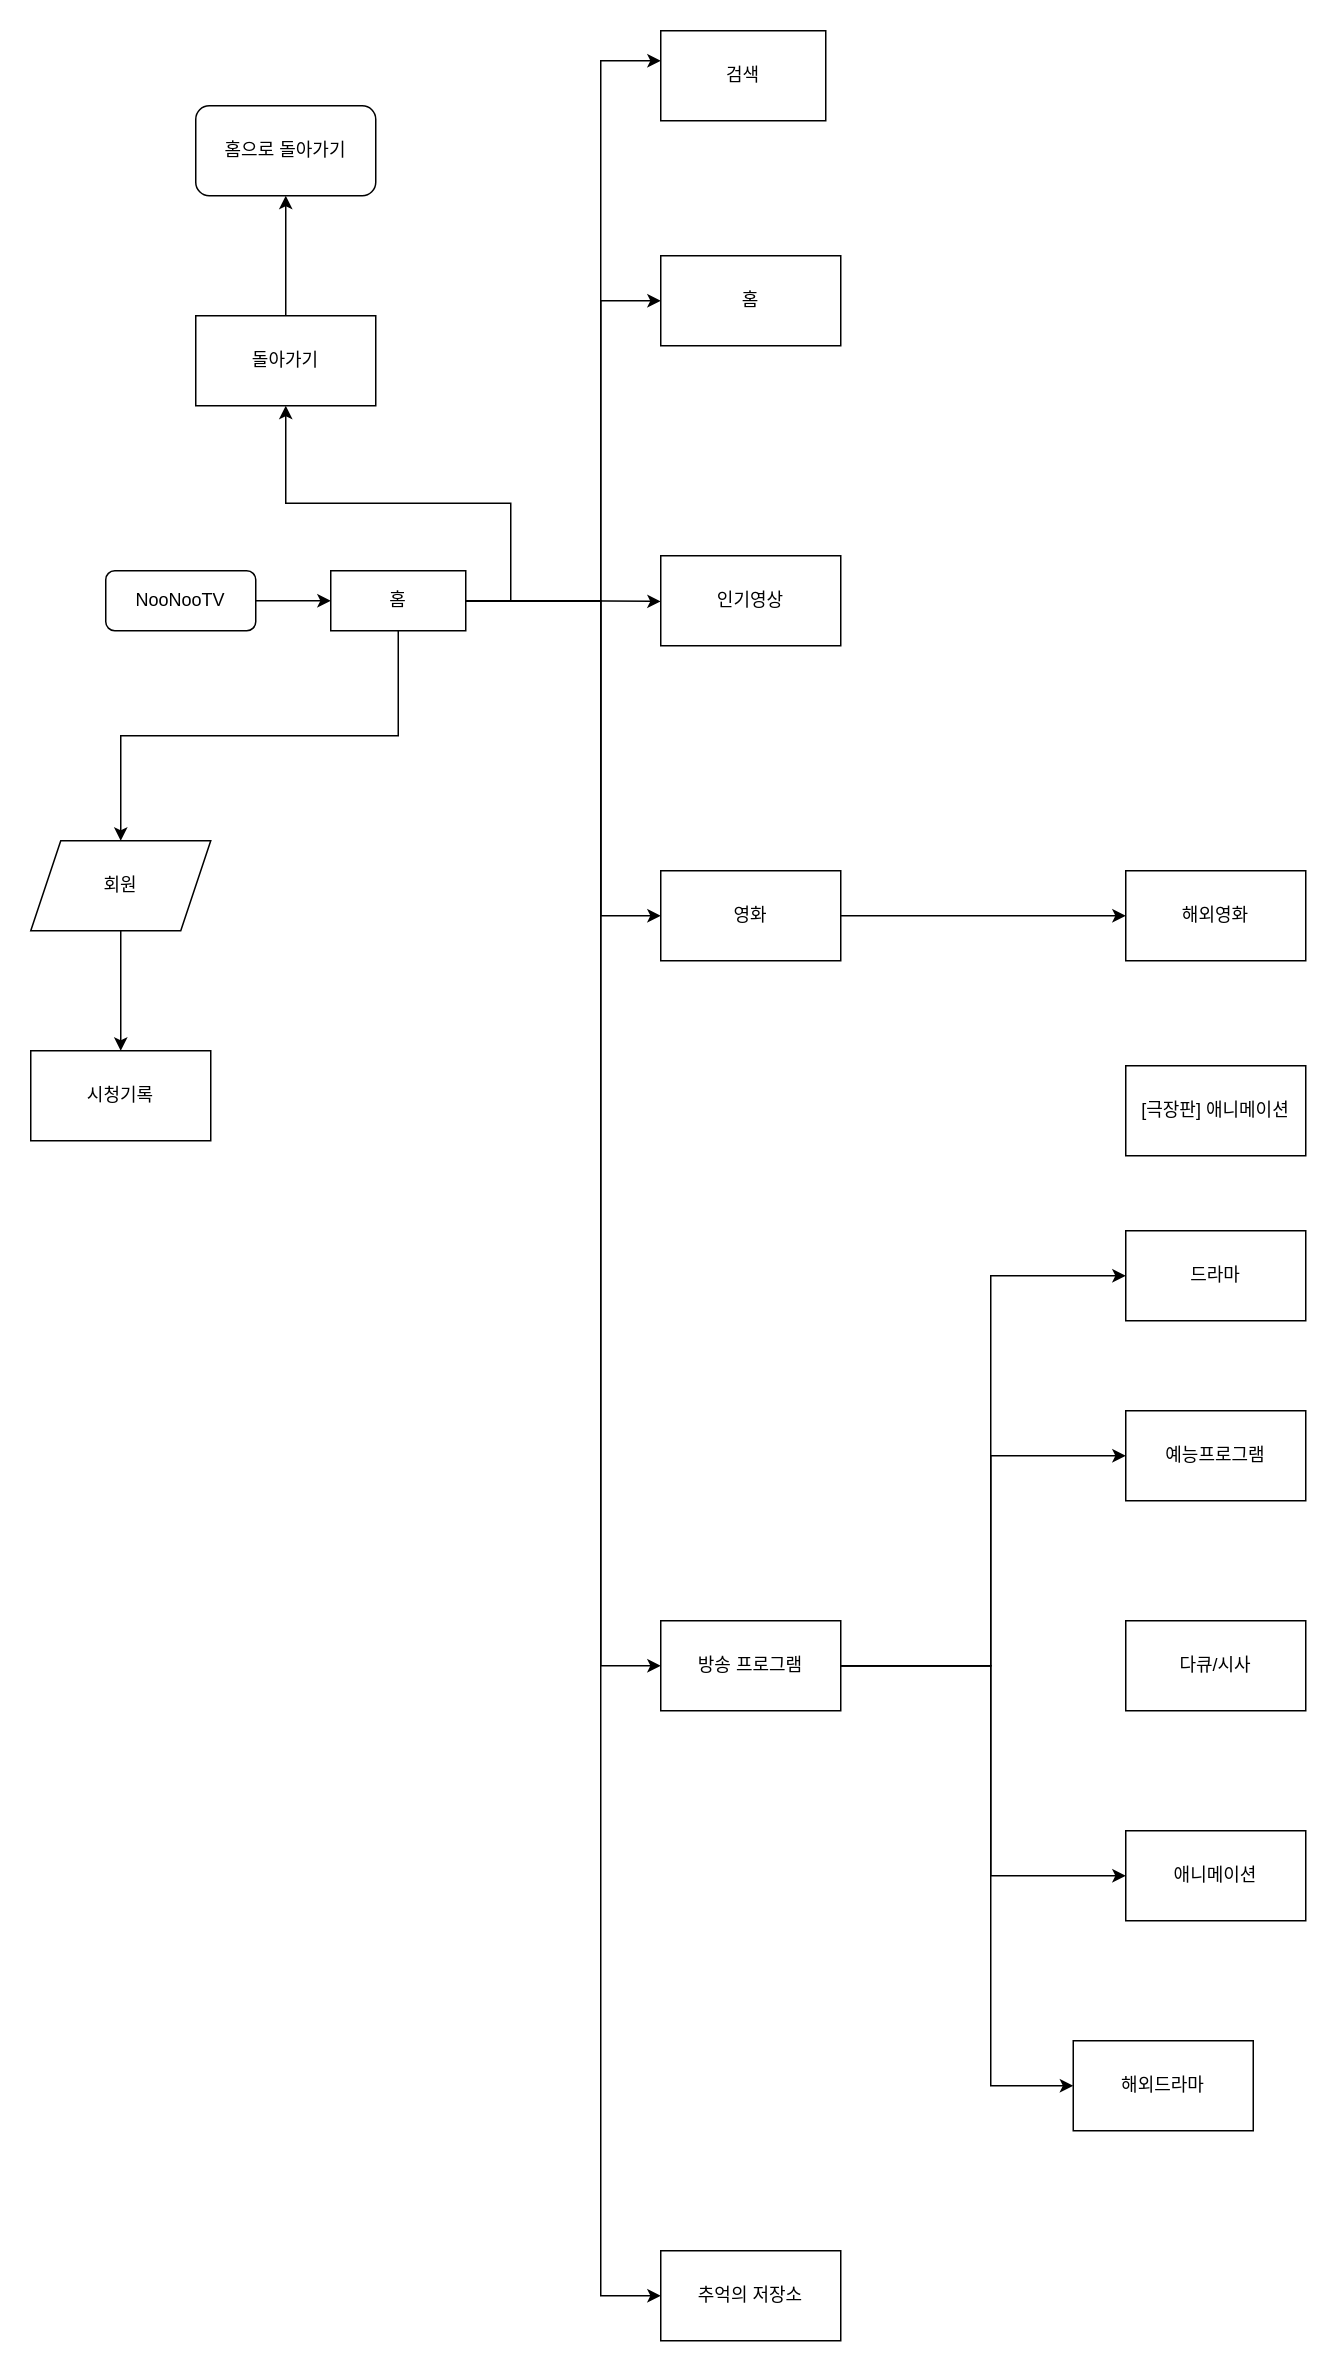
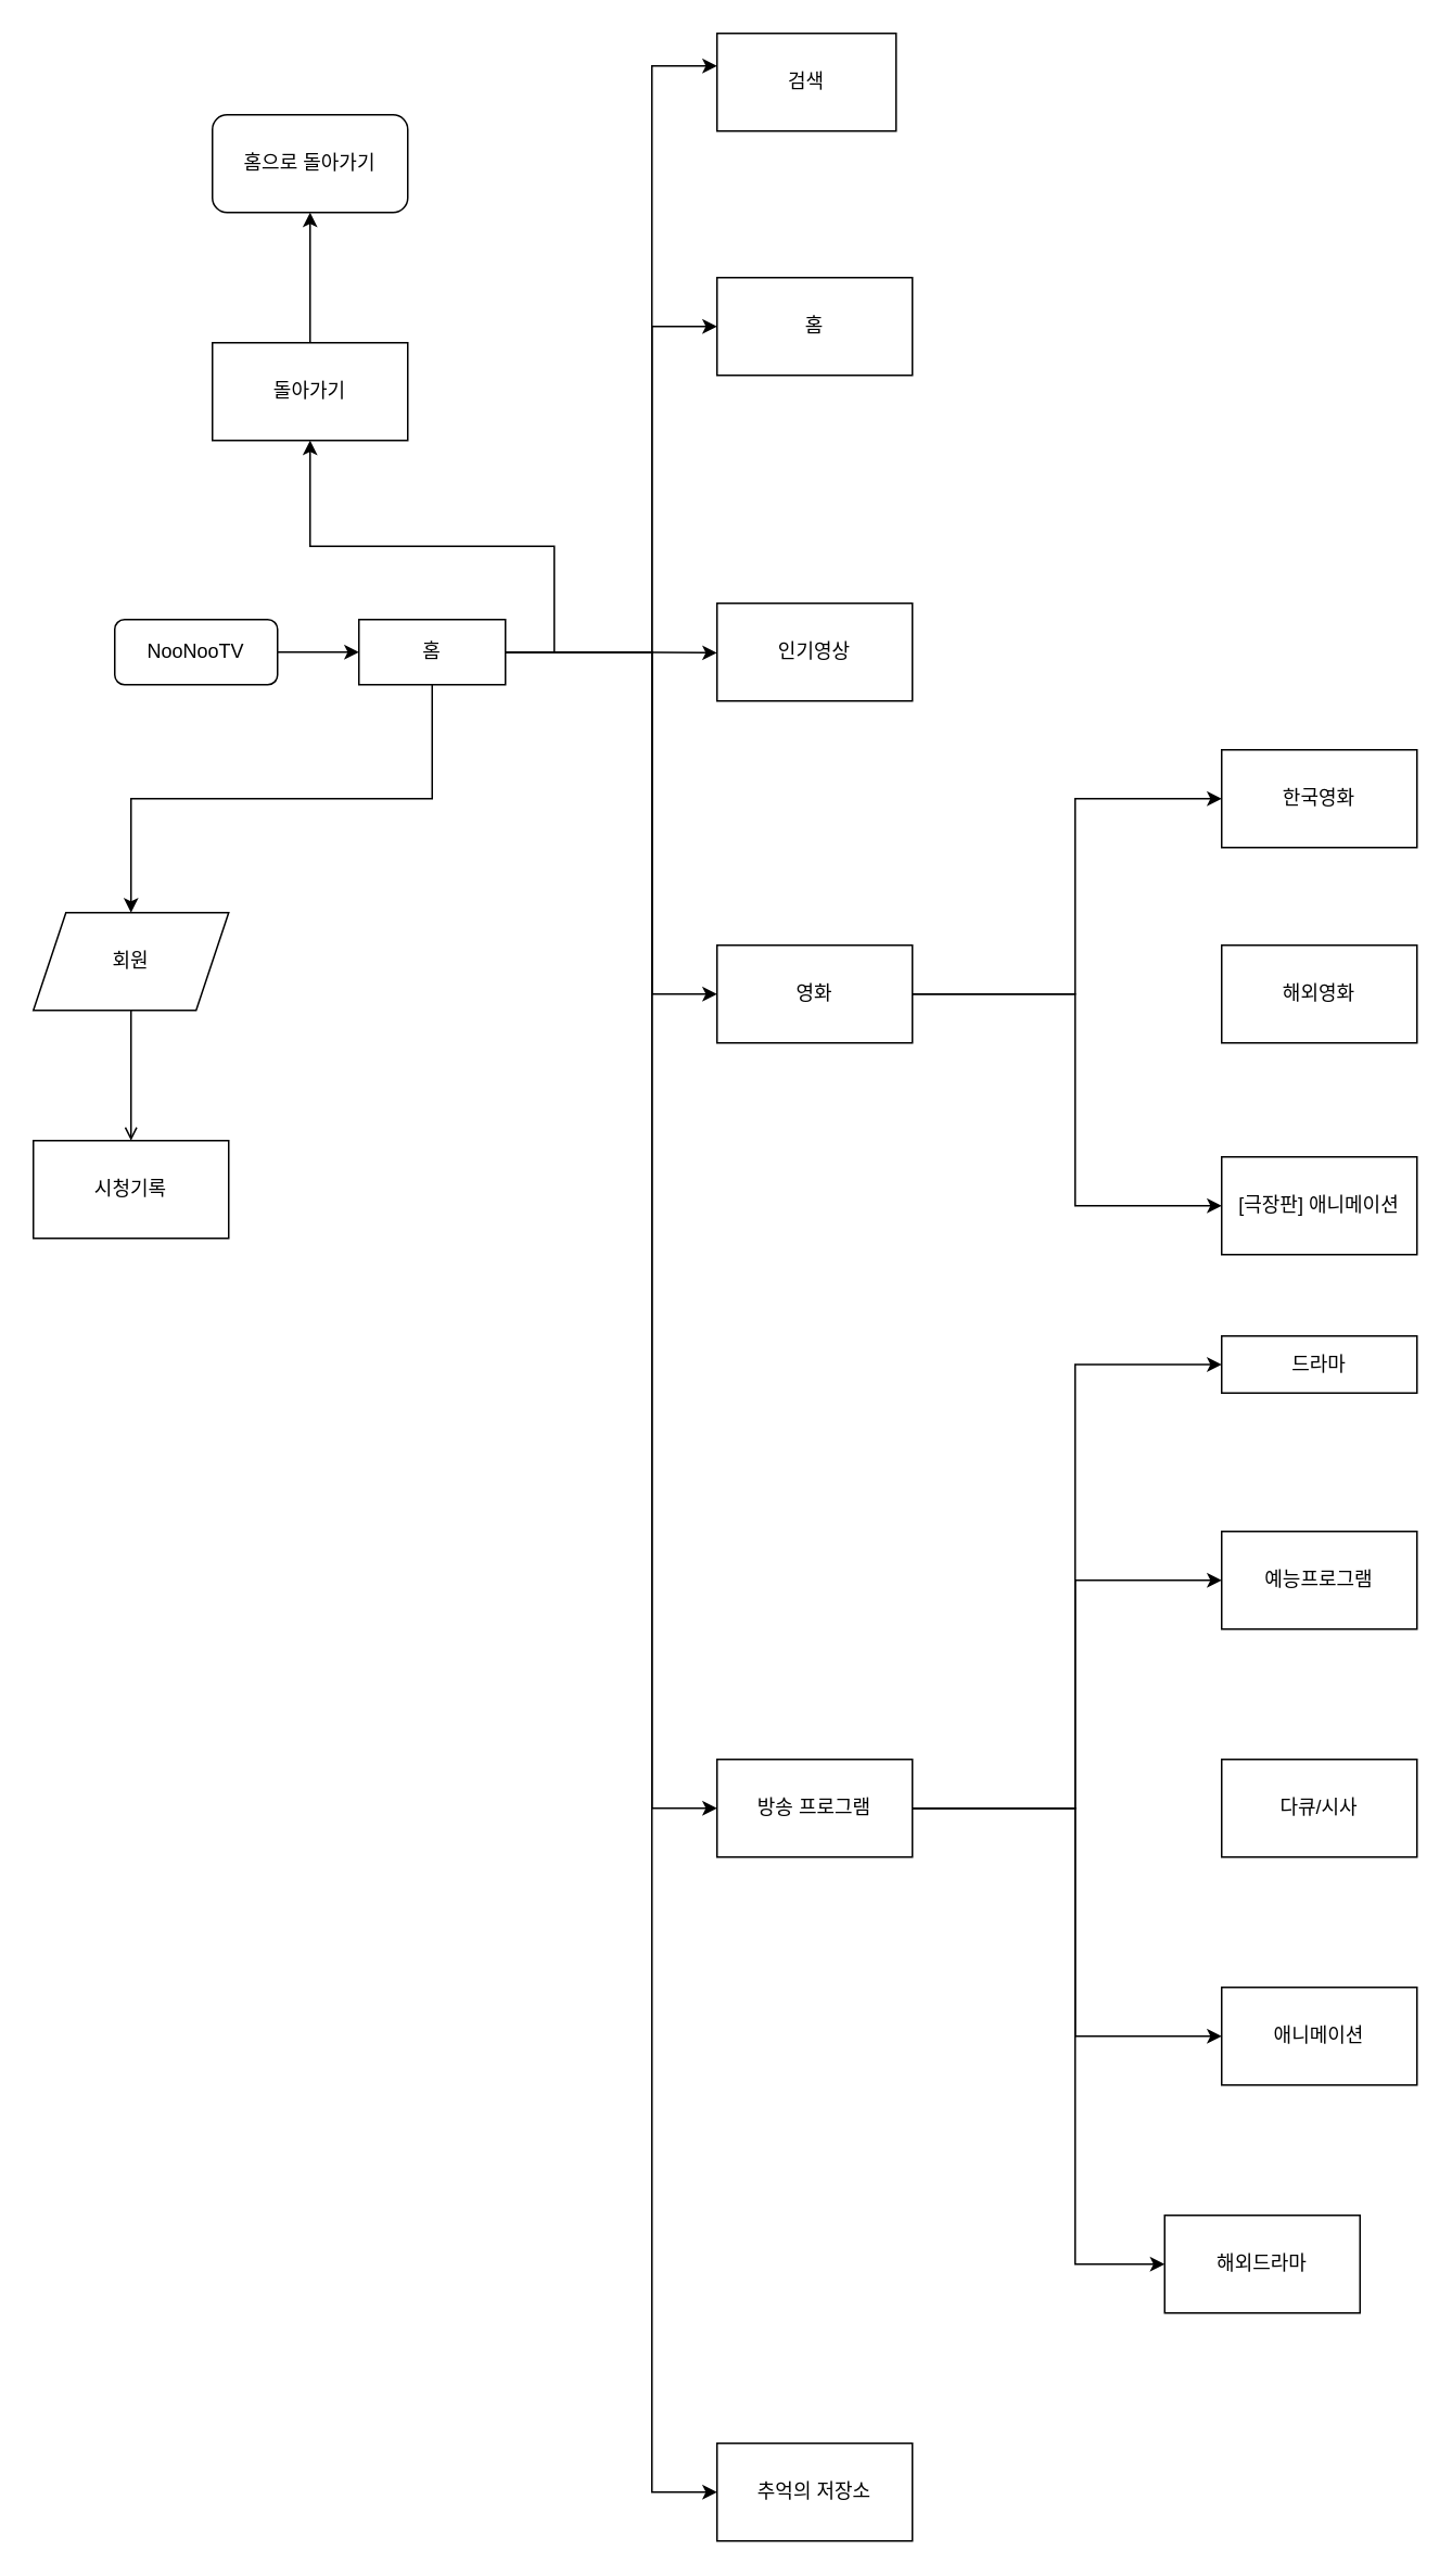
+ <mxCell id="32" value="한국영화" style="whiteSpace=wrap;html=1;rounded=0;" vertex="1" parent="1"><mxGeometry x="750" y="460" width="120" height="60" as="geometry" /></mxCell>
+ <mxCell id="14" value="" style="edgeStyle=elbowEdgeStyle;rounded=0;orthogonalLoop=1;jettySize=auto;html=1;" edge="1" parent="1" source="17" target="32"><mxGeometry relative="1" as="geometry"><Array as="points"><mxPoint x="660" y="610" /></Array></mxGeometry></mxCell>
- <mxCell id="15" value="" style="edgeStyle=orthogonalEdgeStyle;rounded=0;orthogonalLoop=1;jettySize=auto;html=1;" edge="1" parent="1" source="17" target="33"><mxGeometry relative="1" as="geometry" /></mxCell>
- <mxCell id="29" value="" style="edgeStyle=orthogonalEdgeStyle;rounded=0;orthogonalLoop=1;jettySize=auto;html=1;" edge="1" parent="1" source="30" target="31"><mxGeometry relative="1" as="geometry" /></mxCell>
+ <mxCell id="29" value="" style="edgeStyle=orthogonalEdgeStyle;rounded=0;orthogonalLoop=1;jettySize=auto;html=1;endArrow=open;" edge="1" parent="1" source="30" target="31"><mxGeometry relative="1" as="geometry" /></mxCell>
+ <mxCell id="16" value="" style="edgeStyle=orthogonalEdgeStyle;rounded=0;orthogonalLoop=1;jettySize=auto;html=1;" edge="1" parent="1" source="17" target="34"><mxGeometry relative="1" as="geometry"><Array as="points"><mxPoint x="660" y="610" /></Array></mxGeometry></mxCell>
- <mxCell id="35" value="드라마" style="whiteSpace=wrap;html=1;rounded=0;" vertex="1" parent="1"><mxGeometry x="750" y="820" width="120" height="60" as="geometry" /></mxCell>
+ <mxCell id="35" value="드라마" style="whiteSpace=wrap;html=1;rounded=0;" vertex="1" parent="1"><mxGeometry x="750" y="820" width="120" height="35" as="geometry" /></mxCell>
